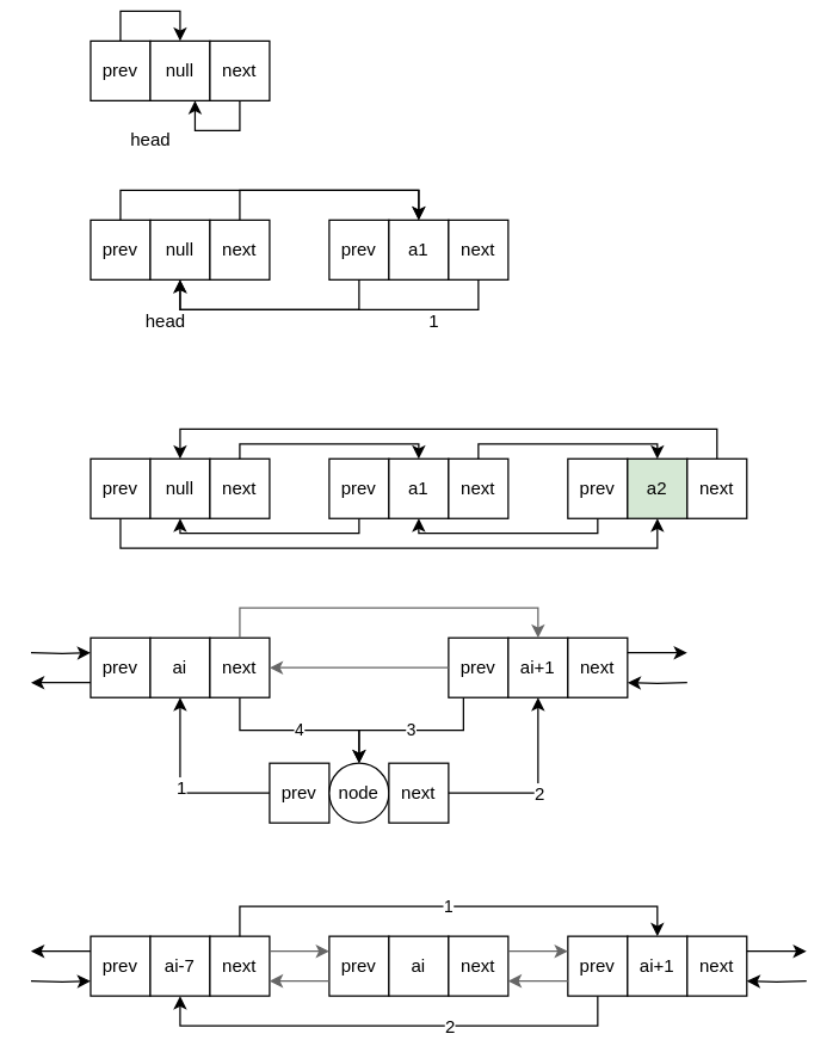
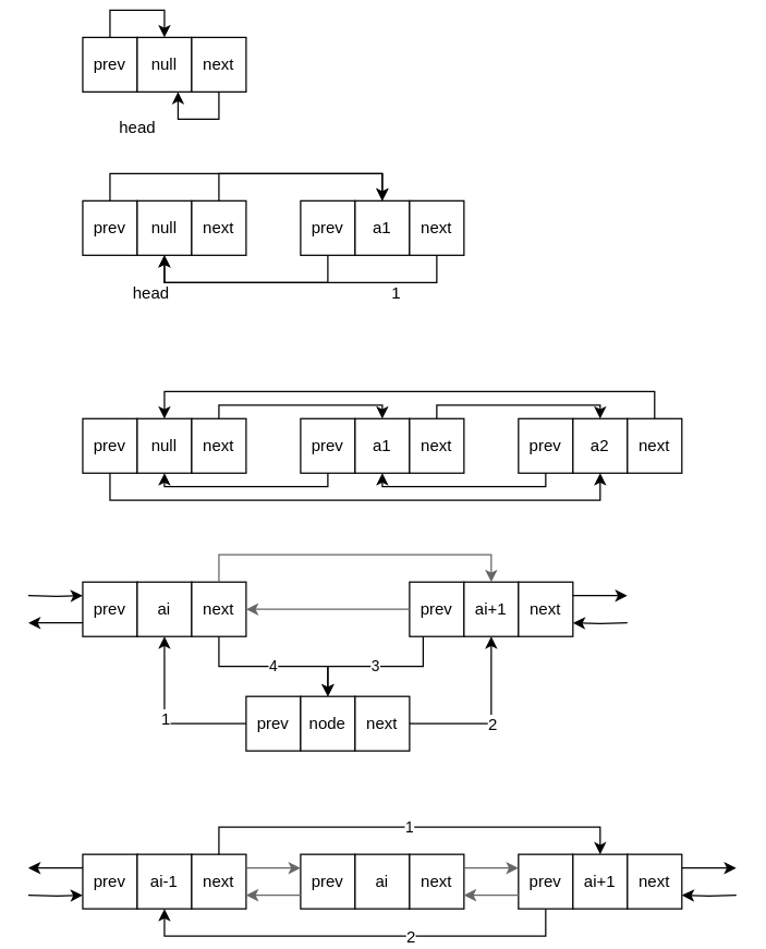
- <mxCell id="33" value="a2" style="rounded=0;whiteSpace=wrap;html=1;fillColor=#d5e8d4;" vertex="1" parent="31"><mxGeometry x="40" width="40" height="40" as="geometry" /></mxCell>
+ <mxCell id="33" value="a2" style="rounded=0;whiteSpace=wrap;html=1;" vertex="1" parent="31"><mxGeometry x="40" width="40" height="40" as="geometry" /></mxCell>
- <mxCell id="51" value="node" style="ellipse;whiteSpace=wrap;html=1;" vertex="1" parent="49"><mxGeometry x="40" width="40" height="40" as="geometry" /></mxCell>
+ <mxCell id="51" value="node" style="rounded=0;whiteSpace=wrap;html=1;" vertex="1" parent="49"><mxGeometry x="40" width="40" height="40" as="geometry" /></mxCell>
- <mxCell id="61" value="ai-7" style="rounded=0;whiteSpace=wrap;html=1;" vertex="1" parent="59"><mxGeometry x="40" width="40" height="40" as="geometry" /></mxCell>
+ <mxCell id="61" value="ai-1" style="rounded=0;whiteSpace=wrap;html=1;" vertex="1" parent="59"><mxGeometry x="40" width="40" height="40" as="geometry" /></mxCell>
